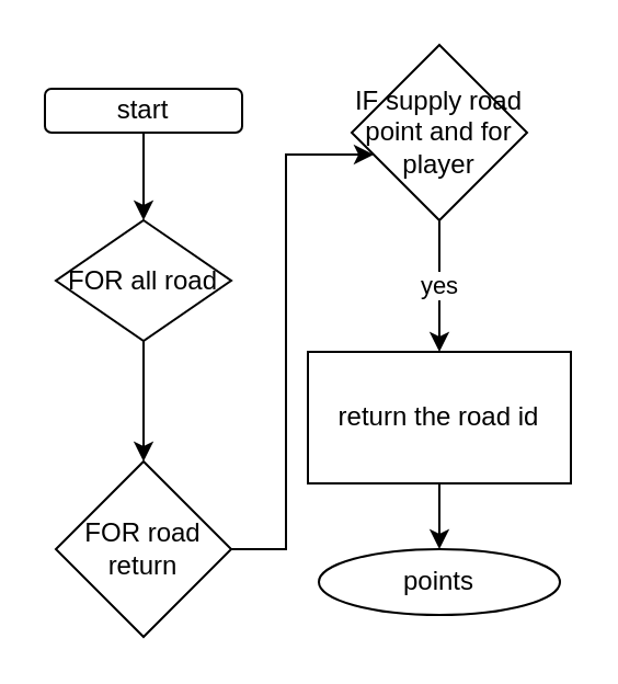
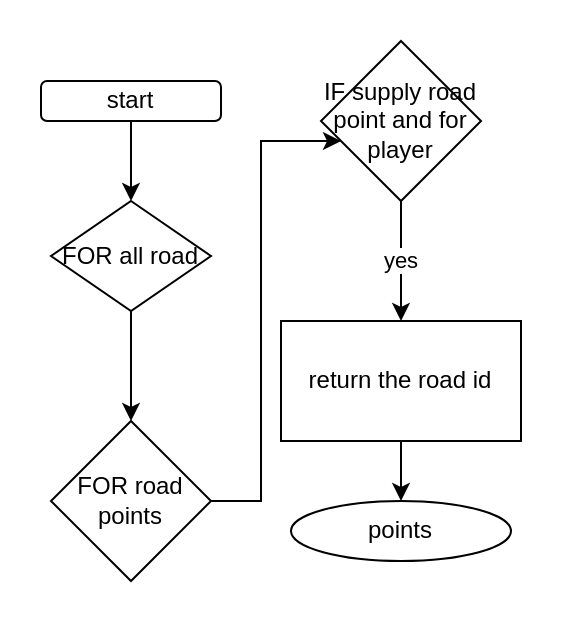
- <mxCell id="7" value="FOR road return" style="rhombus;whiteSpace=wrap;html=1;" vertex="1" parent="1"><mxGeometry x="25" y="210" width="80" height="80" as="geometry" /></mxCell>
+ <mxCell id="7" value="FOR road points" style="rhombus;whiteSpace=wrap;html=1;" vertex="1" parent="1"><mxGeometry x="25" y="210" width="80" height="80" as="geometry" /></mxCell>
